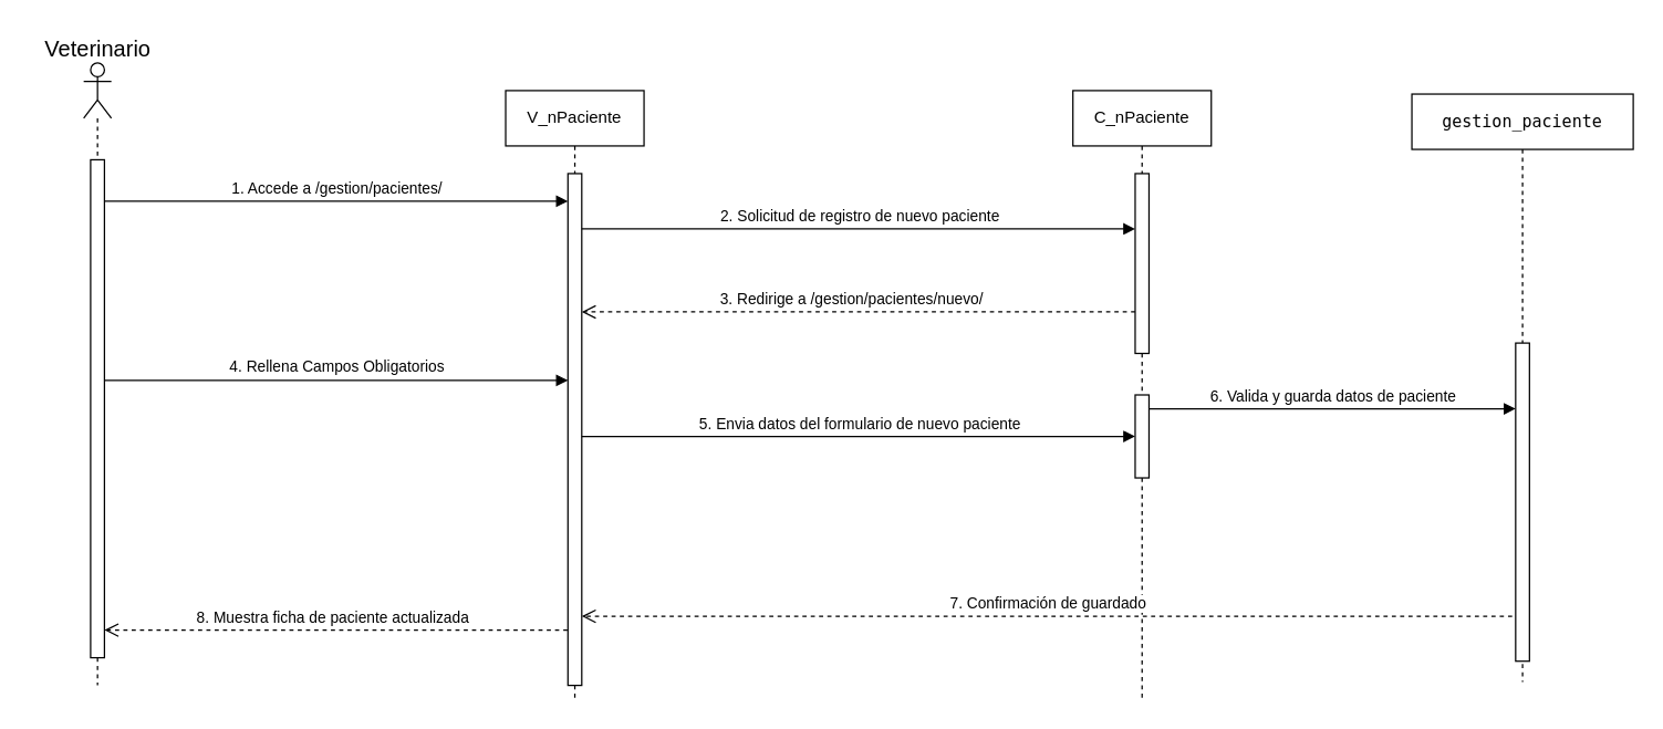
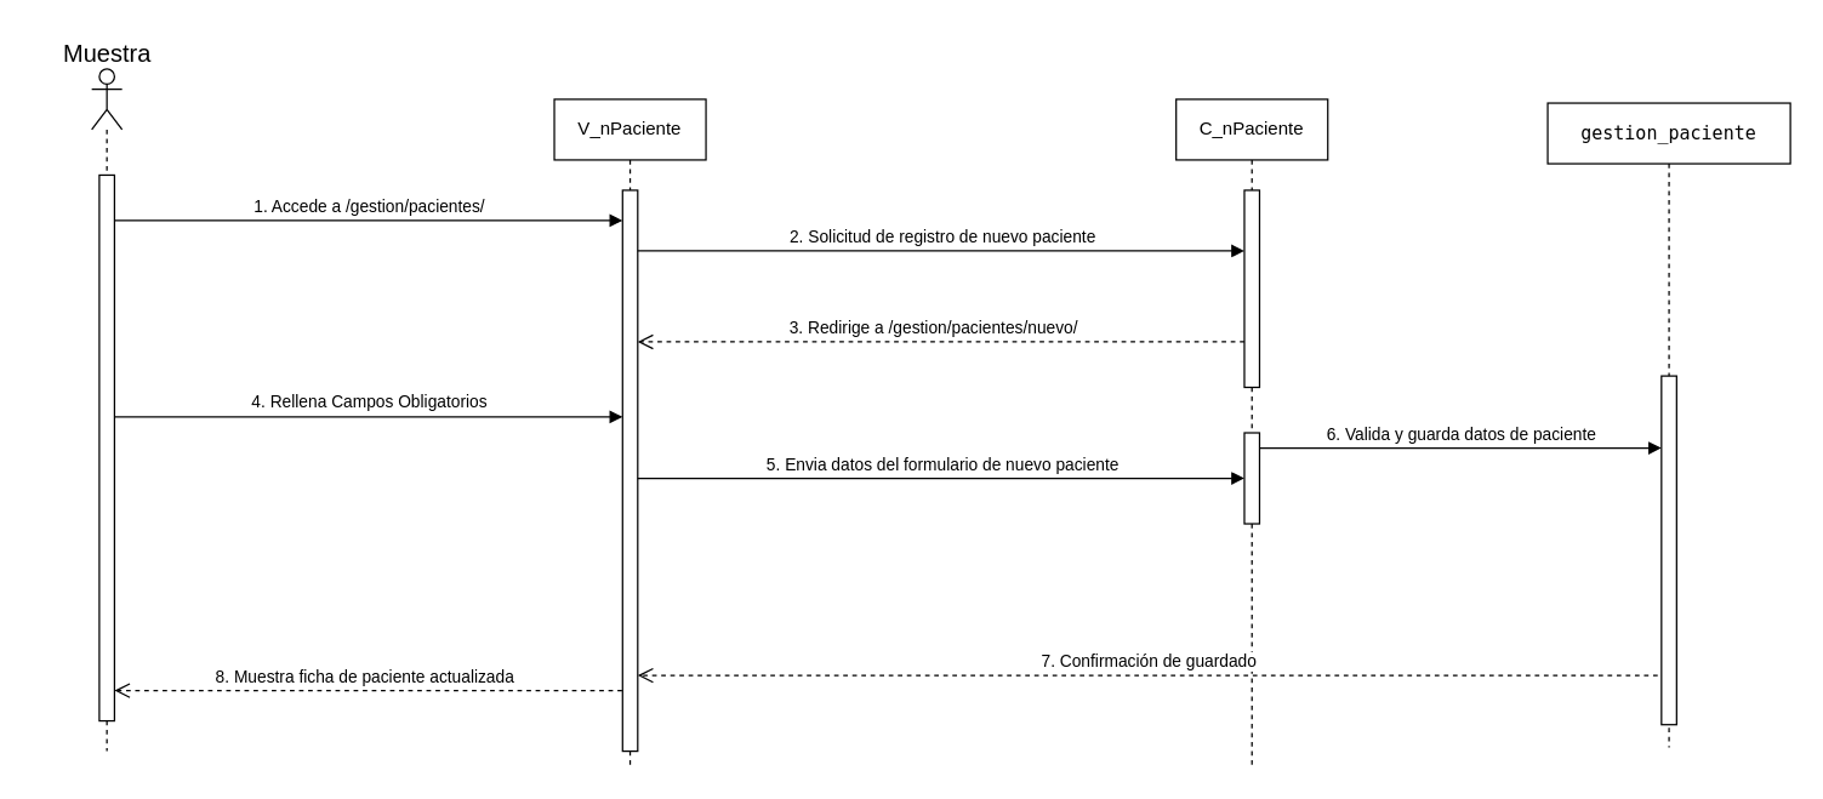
- <mxCell id="19" value="Veterinario" style="text;html=1;align=center;verticalAlign=middle;resizable=0;points=[];autosize=1;strokeColor=none;fillColor=none;fontSize=16;" vertex="1" parent="1"><mxGeometry x="20" y="20" width="100" height="30" as="geometry" /></mxCell>
+ <mxCell id="19" value="Muestra" style="text;html=1;align=center;verticalAlign=middle;resizable=0;points=[];autosize=1;strokeColor=none;fillColor=none;fontSize=16;" vertex="1" parent="1"><mxGeometry x="20" y="20" width="100" height="30" as="geometry" /></mxCell>
